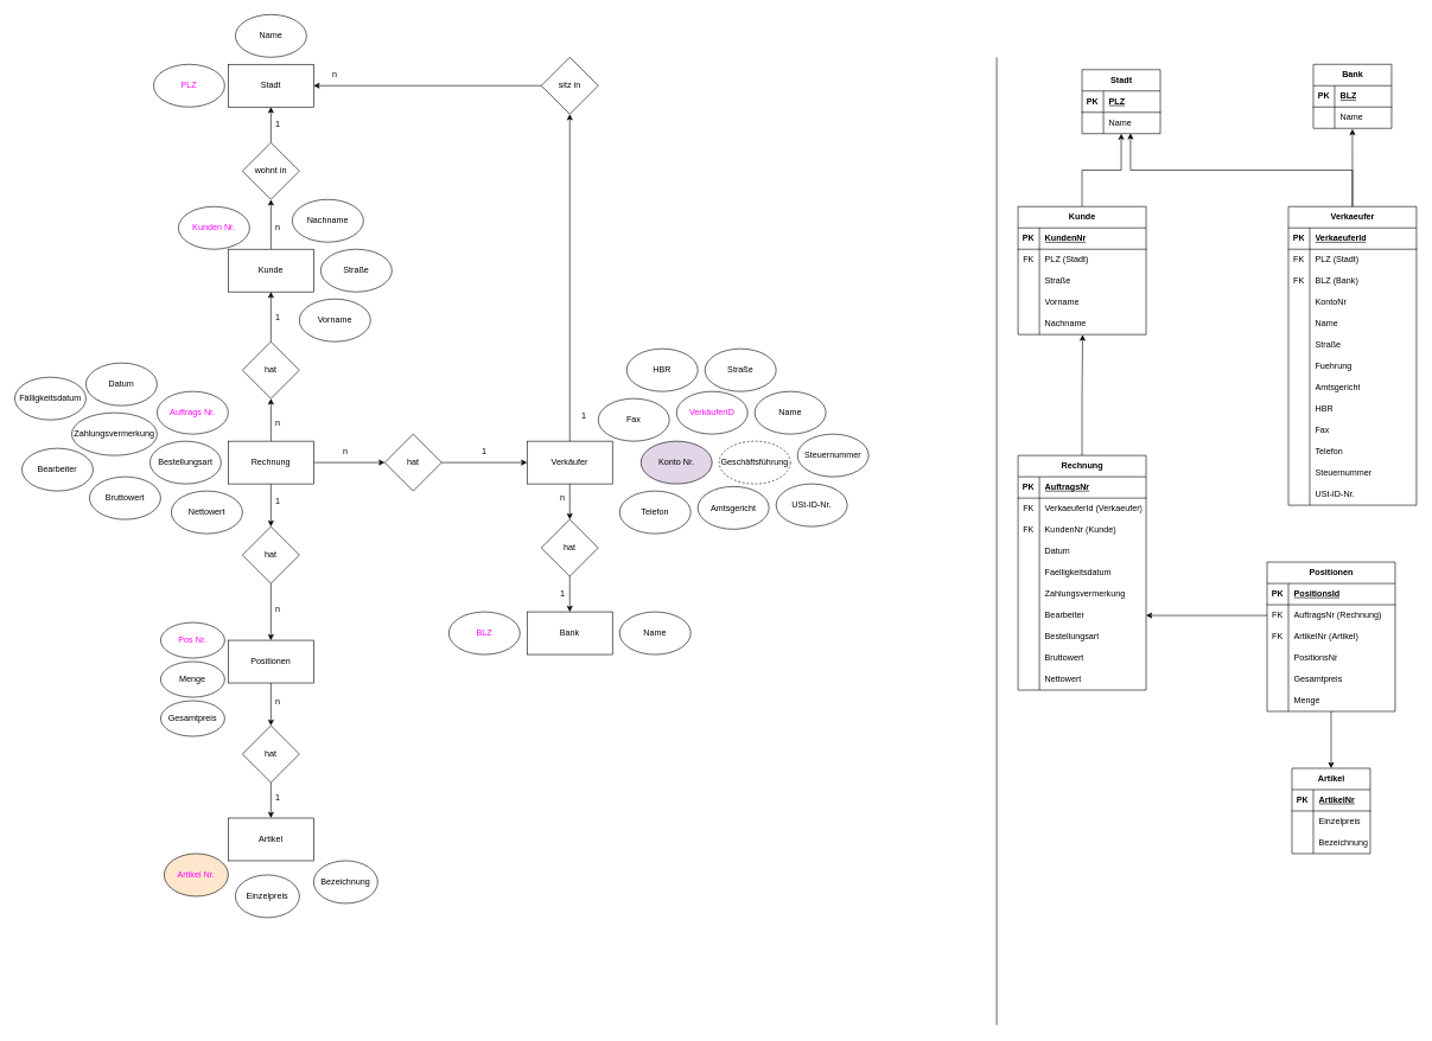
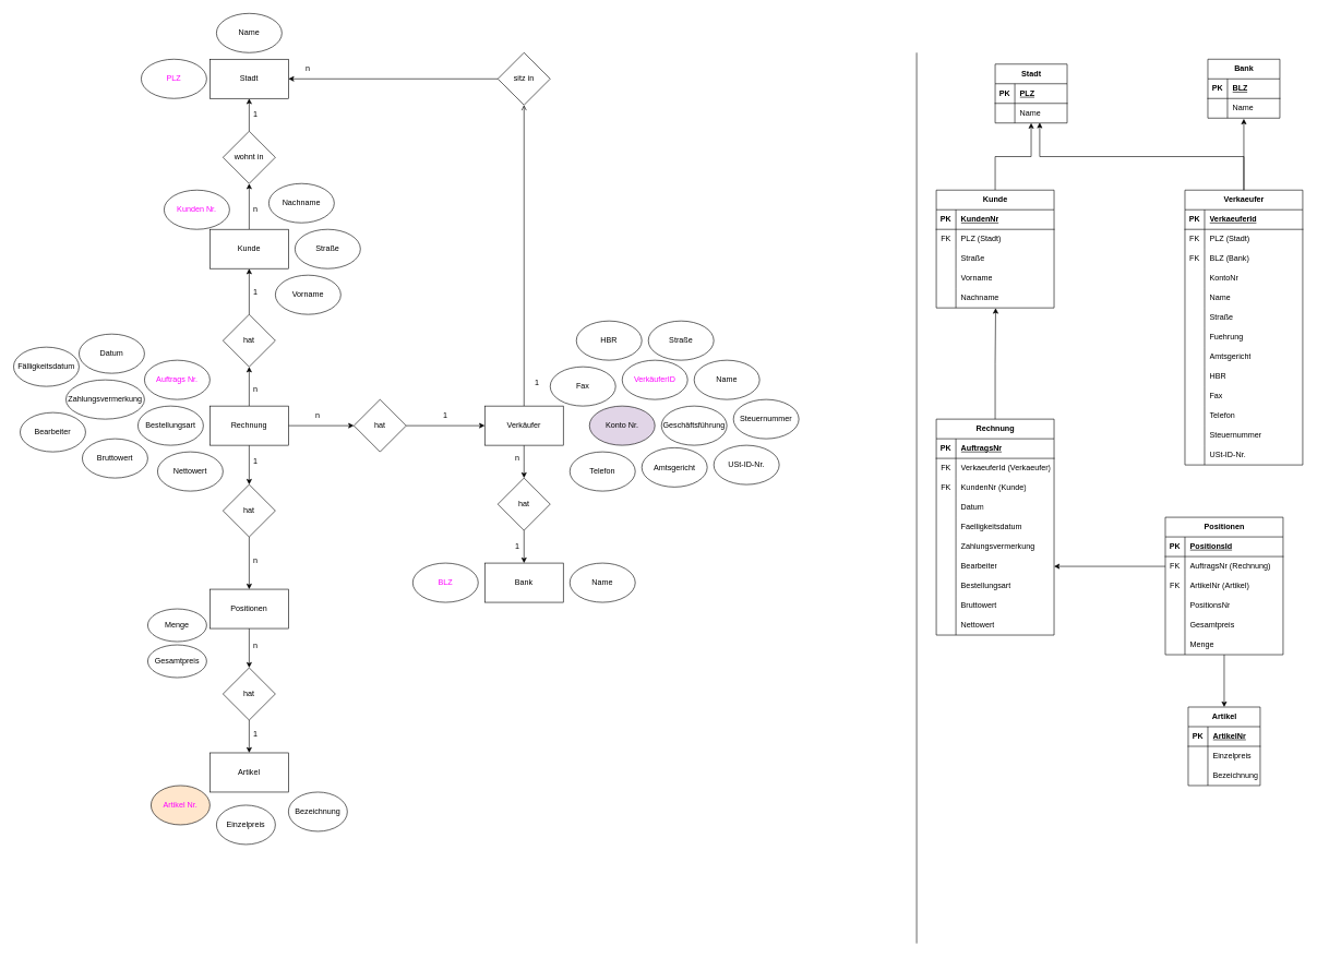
- <mxCell id="43" value="" style="edgeStyle=orthogonalEdgeStyle;rounded=0;orthogonalLoop=1;jettySize=auto;html=1;" parent="1" source="44" target="73" edge="1"><mxGeometry relative="1" as="geometry" /></mxCell>
+ <mxCell id="43" value="" style="edgeStyle=orthogonalEdgeStyle;rounded=0;orthogonalLoop=1;jettySize=auto;html=1;endArrow=open;" parent="1" source="44" target="73" edge="1"><mxGeometry relative="1" as="geometry" /></mxCell>
- <mxCell id="47" value="Geschäftsführung" style="ellipse;whiteSpace=wrap;html=1;dashed=1;" parent="1" vertex="1"><mxGeometry x="1010" y="620" width="100" height="60" as="geometry" /></mxCell>
+ <mxCell id="47" value="Geschäftsführung" style="ellipse;whiteSpace=wrap;html=1;" parent="1" vertex="1"><mxGeometry x="1010" y="620" width="100" height="60" as="geometry" /></mxCell>
- <mxCell id="24" value="&lt;font style=&quot;&quot; color=&quot;#ff00ff&quot;&gt;Pos Nr.&lt;/font&gt;" style="ellipse;whiteSpace=wrap;html=1;" parent="1" vertex="1"><mxGeometry x="225" y="875" width="90" height="50" as="geometry" /></mxCell>
